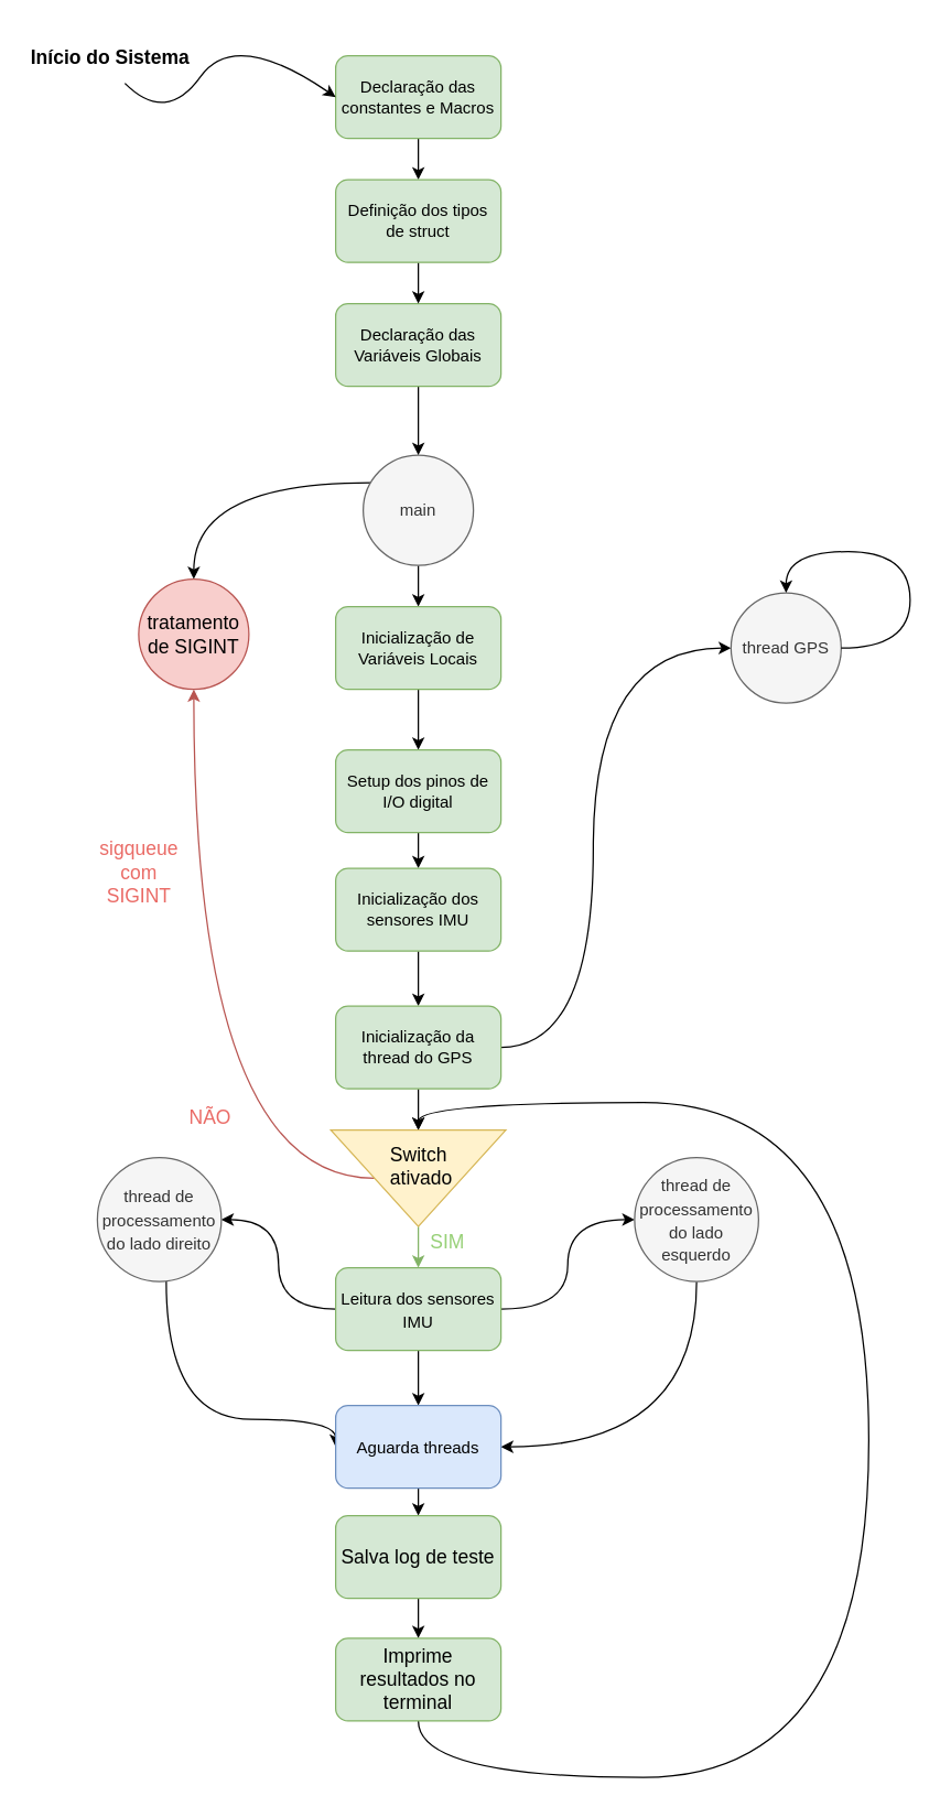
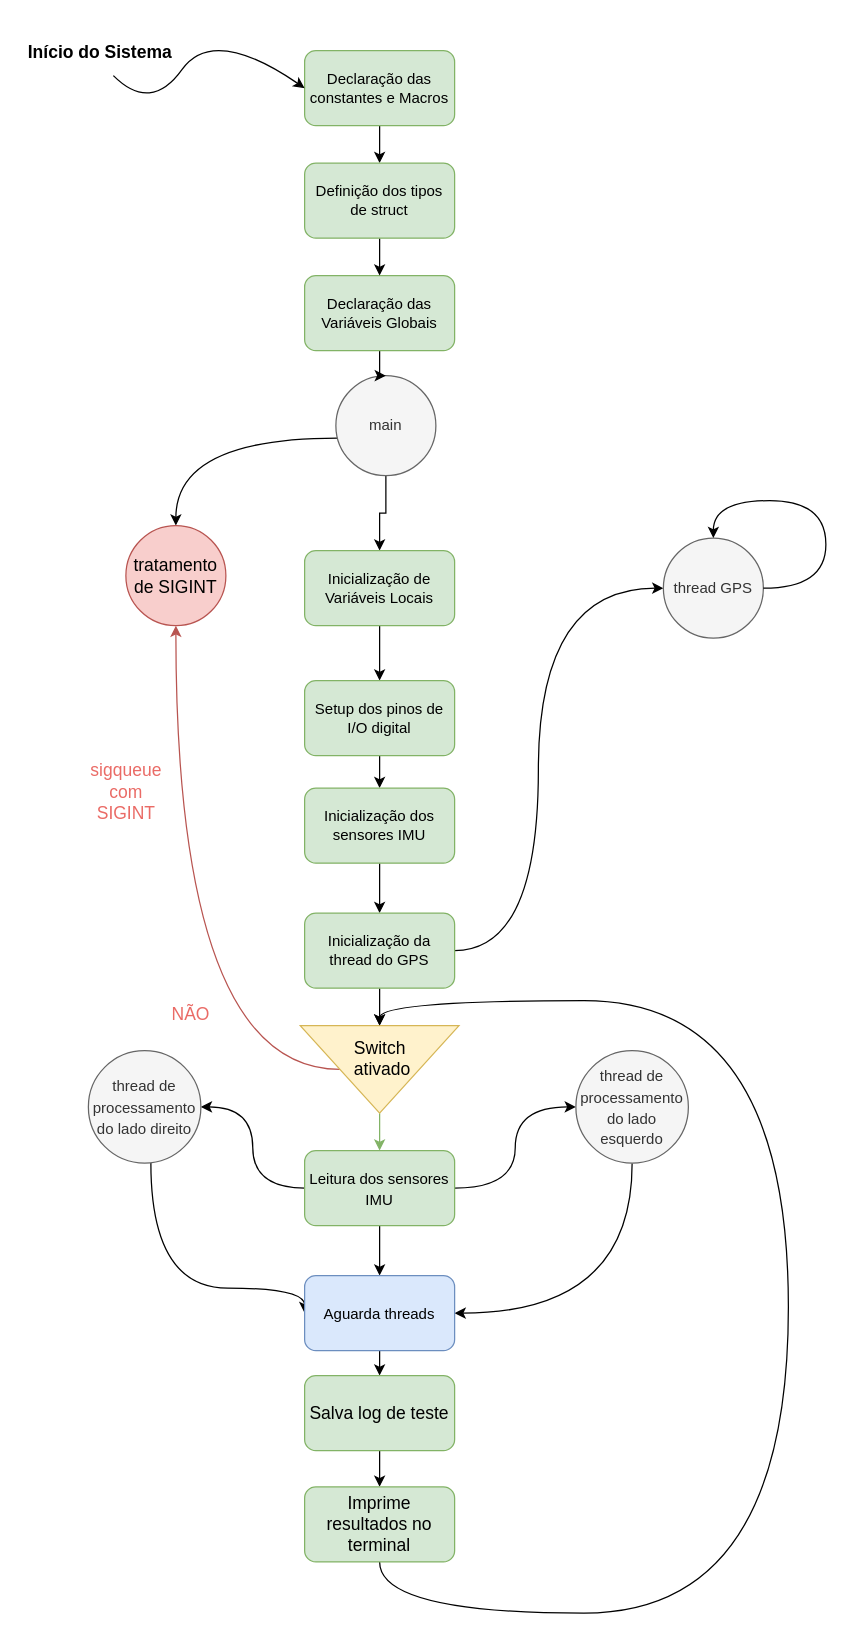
- <mxCell id="4" value="main" parent="1" style="ellipse;whiteSpace=wrap;html=1;aspect=fixed;fillColor=#f5f5f5;strokeColor=#666666;fontColor=#333333;" vertex="1"><mxGeometry as="geometry" x="263" y="330" width="80" height="80" /></mxCell>
+ <mxCell id="4" value="main" parent="1" style="ellipse;whiteSpace=wrap;html=1;aspect=fixed;fillColor=#f5f5f5;strokeColor=#666666;fontColor=#333333;" vertex="1"><mxGeometry x="268" y="300" as="geometry" width="80" height="80" /></mxCell>
- <mxCell id="42" value="&lt;font color=&quot;#97d077&quot;&gt;SIM&lt;/font&gt;" parent="1" style="text;html=1;resizable=0;points=[];autosize=1;align=left;verticalAlign=top;spacingTop=-4;fontSize=14;" vertex="1"><mxGeometry as="geometry" x="310" y="890" width="40" height="20" /></mxCell>
